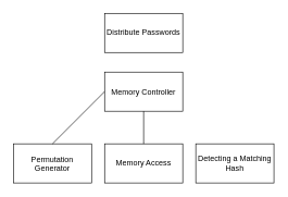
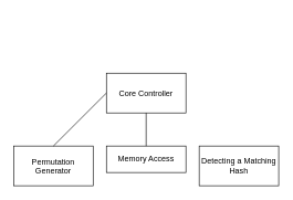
- <mxCell id="8" value="Distribute Passwords" style="rounded=0;whiteSpace=wrap;html=1;" vertex="1" parent="1"><mxGeometry x="160" y="20" width="120" height="60" as="geometry" /></mxCell>
- <mxCell id="2" value="Memory Controller" style="rounded=0;" vertex="1" parent="1"><mxGeometry x="160" y="110" width="120" height="60" as="geometry" /></mxCell>
+ <mxCell id="2" value="Core Controller" style="rounded=0;" vertex="1" parent="1"><mxGeometry x="160" y="110" width="120" height="60" as="geometry" /></mxCell>
- <mxCell id="4" value="Memory Access" style="rounded=0;whiteSpace=wrap;html=1;" vertex="1" parent="1"><mxGeometry x="160" y="220" width="120" height="60" as="geometry" /></mxCell>
+ <mxCell id="4" value="Memory Access" style="rounded=0;whiteSpace=wrap;html=1;" vertex="1" parent="1"><mxGeometry x="160" y="220" width="120" height="40" as="geometry" /></mxCell>
